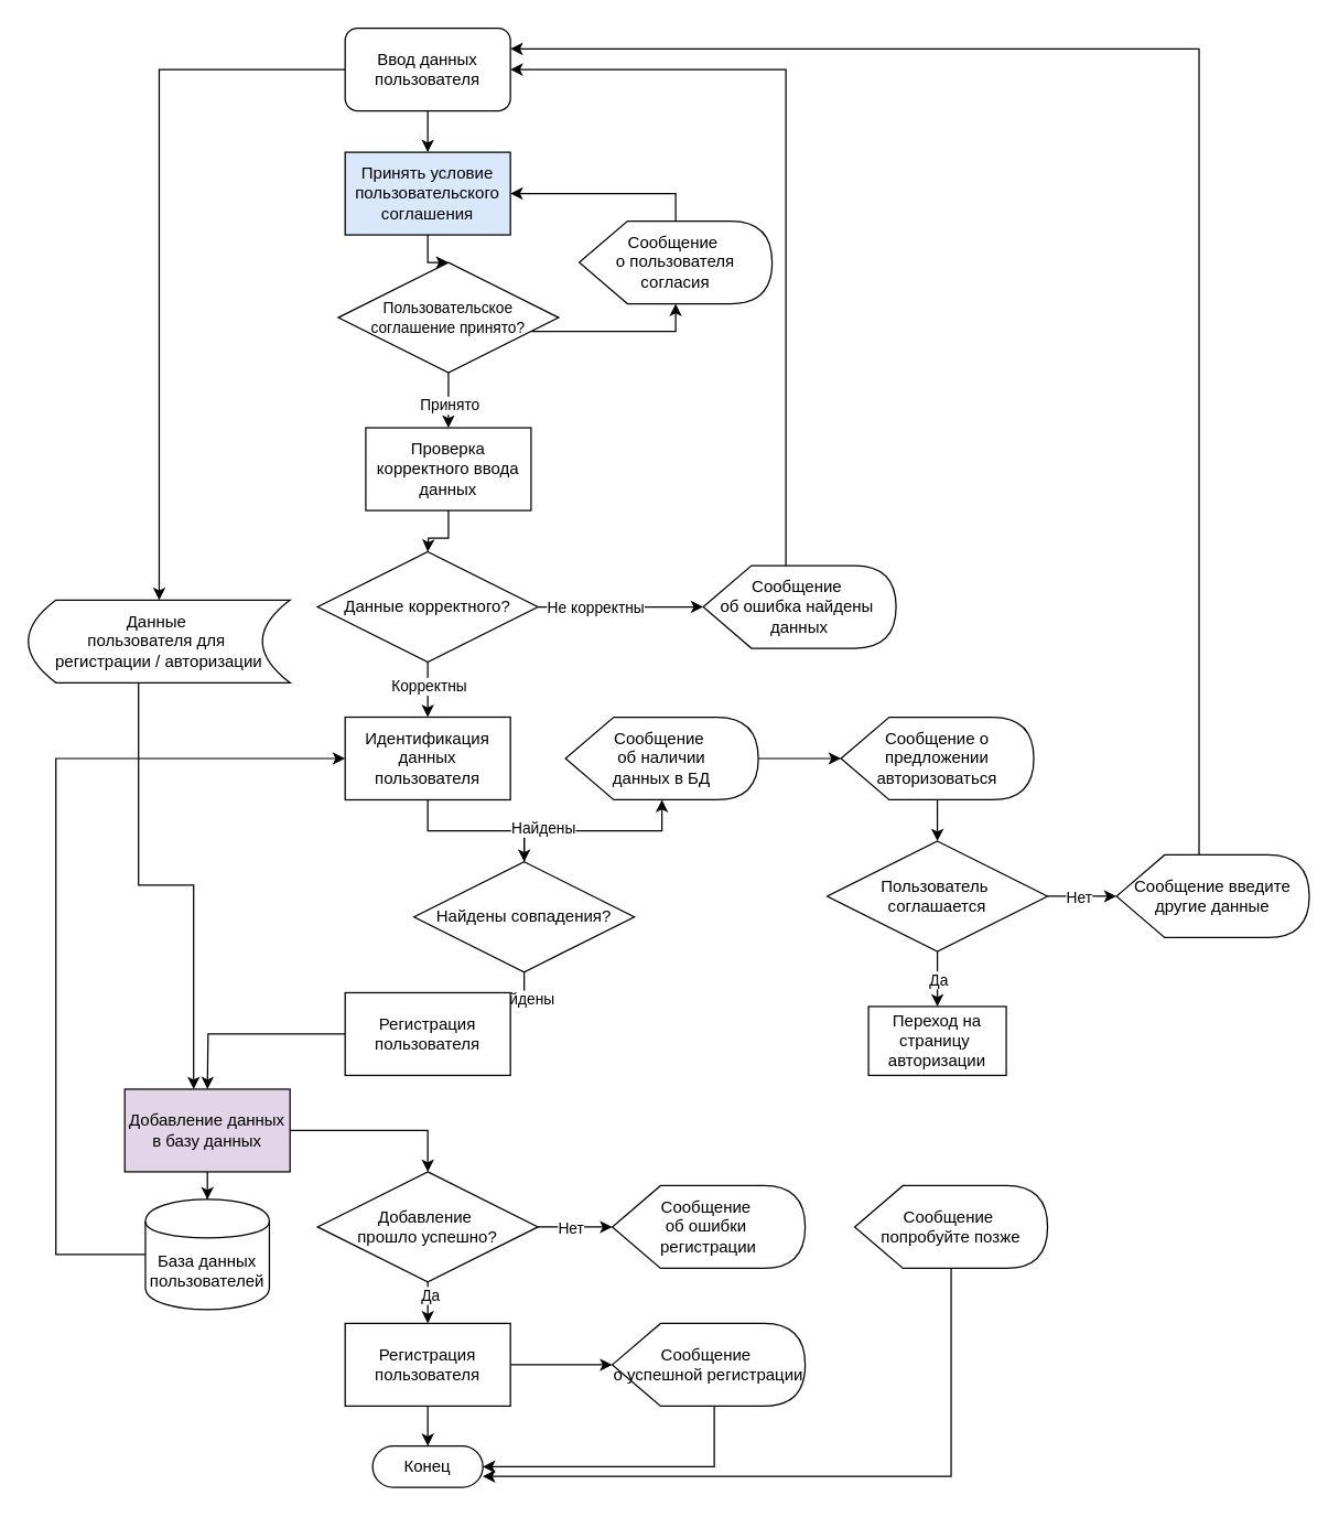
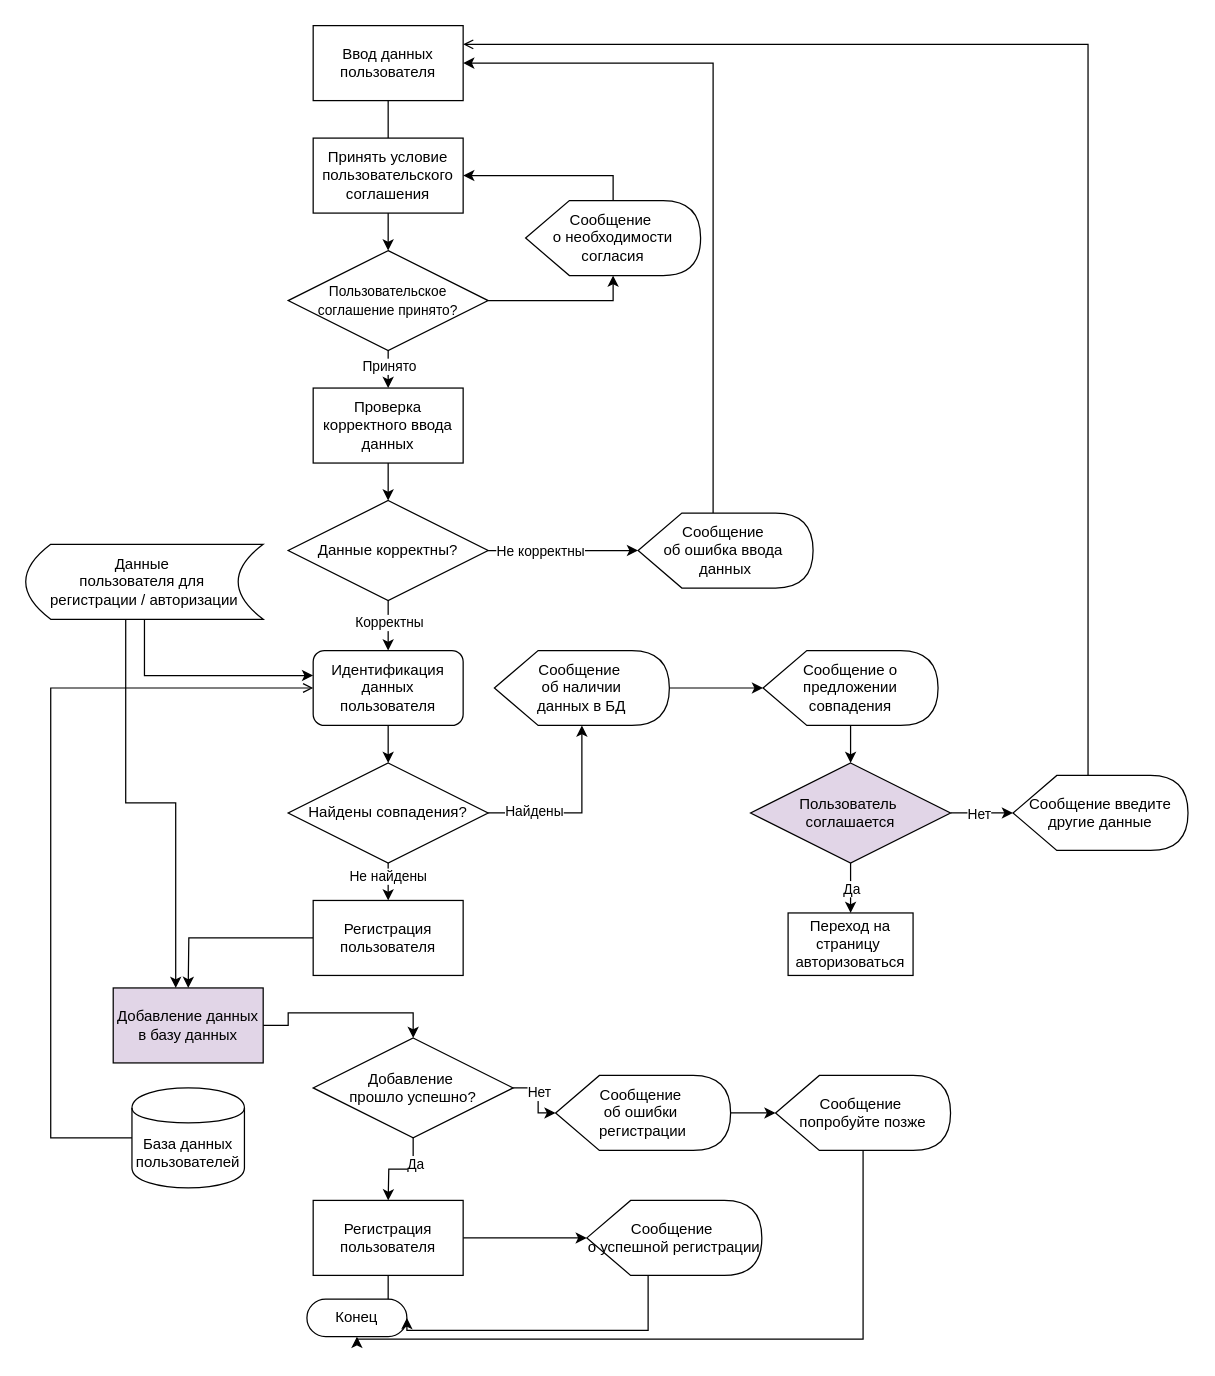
- <mxCell id="44" style="edgeStyle=orthogonalEdgeStyle;rounded=0;orthogonalLoop=1;jettySize=auto;html=1;entryX=1;entryY=0.25;entryDx=0;entryDy=0;" parent="1" source="45" target="4" edge="1"><mxGeometry relative="1" as="geometry"><Array as="points"><mxPoint x="870" y="35" /></Array></mxGeometry></mxCell>
+ <mxCell id="44" style="edgeStyle=orthogonalEdgeStyle;rounded=0;orthogonalLoop=1;jettySize=auto;html=1;entryX=1;entryY=0.25;entryDx=0;entryDy=0;endArrow=open;" parent="1" source="45" target="4" edge="1"><mxGeometry relative="1" as="geometry"><Array as="points"><mxPoint x="870" y="35" /></Array></mxGeometry></mxCell>
- <mxCell id="4" value="&lt;div&gt;Ввод данных&lt;/div&gt;&lt;div&gt;пользователя&lt;br&gt;&lt;/div&gt;" style="whiteSpace=wrap;html=1;rounded=1;" parent="1" vertex="1"><mxGeometry x="250" y="20" width="120" height="60" as="geometry" /></mxCell>
+ <mxCell id="4" value="&lt;div&gt;Ввод данных&lt;/div&gt;&lt;div&gt;пользователя&lt;br&gt;&lt;/div&gt;" style="rounded=0;whiteSpace=wrap;html=1;" parent="1" vertex="1"><mxGeometry x="250" y="20" width="120" height="60" as="geometry" /></mxCell>
- <mxCell id="2" style="edgeStyle=orthogonalEdgeStyle;rounded=0;orthogonalLoop=1;jettySize=auto;html=1;" parent="1" source="4" target="15" edge="1"><mxGeometry relative="1" as="geometry" /></mxCell>
+ <mxCell id="2" style="edgeStyle=orthogonalEdgeStyle;rounded=0;orthogonalLoop=1;jettySize=auto;html=1;endArrow=none;" parent="1" source="4" target="15" edge="1"><mxGeometry relative="1" as="geometry" /></mxCell>
- <mxCell id="15" value="Принять условие пользовательского соглашения" style="whiteSpace=wrap;html=1;fillColor=#dae8fc;" parent="1" vertex="1"><mxGeometry x="250" y="110" width="120" height="60" as="geometry" /></mxCell>
+ <mxCell id="15" value="Принять условие пользовательского соглашения" style="whiteSpace=wrap;html=1;" parent="1" vertex="1"><mxGeometry x="250" y="110" width="120" height="60" as="geometry" /></mxCell>
- <mxCell id="3" style="edgeStyle=orthogonalEdgeStyle;rounded=0;orthogonalLoop=1;jettySize=auto;html=1;" parent="1" source="4" target="24" edge="1"><mxGeometry relative="1" as="geometry" /></mxCell>
- <mxCell id="21" value="&lt;div&gt;Сообщение&amp;nbsp;&lt;/div&gt;о пользователя согласия " style="shape=display;whiteSpace=wrap;html=1;" parent="1" vertex="1"><mxGeometry x="420" y="160" width="140" height="60" as="geometry" /></mxCell>
+ <mxCell id="21" value="&lt;div&gt;Сообщение&amp;nbsp;&lt;/div&gt;о необходимости согласия " style="shape=display;whiteSpace=wrap;html=1;" parent="1" vertex="1"><mxGeometry x="420" y="160" width="140" height="60" as="geometry" /></mxCell>
- <mxCell id="19" value="&lt;font style=&quot;font-size: 11px;&quot;&gt;Пользовательское соглашение принято?&lt;/font&gt;" style="rhombus;whiteSpace=wrap;html=1;" parent="1" vertex="1"><mxGeometry x="245" y="190" width="160" height="80" as="geometry" /></mxCell>
+ <mxCell id="19" value="&lt;font style=&quot;font-size: 11px;&quot;&gt;Пользовательское соглашение принято?&lt;/font&gt;" style="rhombus;whiteSpace=wrap;html=1;" parent="1" vertex="1"><mxGeometry x="230" y="200" width="160" height="80" as="geometry" /></mxCell>
- <mxCell id="6" value="Проверка корректного ввода данных" style="rounded=0;whiteSpace=wrap;html=1;" parent="1" vertex="1"><mxGeometry x="265" y="310" width="120" height="60" as="geometry" /></mxCell>
+ <mxCell id="6" value="Проверка корректного ввода данных" style="rounded=0;whiteSpace=wrap;html=1;" parent="1" vertex="1"><mxGeometry x="250" y="310" width="120" height="60" as="geometry" /></mxCell>
- <mxCell id="11" value="Данные корректного?" style="rhombus;whiteSpace=wrap;html=1;" parent="1" vertex="1"><mxGeometry x="230" y="400" width="160" height="80" as="geometry" /></mxCell>
+ <mxCell id="11" value="Данные корректны?" style="rhombus;whiteSpace=wrap;html=1;" parent="1" vertex="1"><mxGeometry x="230" y="400" width="160" height="80" as="geometry" /></mxCell>
- <mxCell id="13" value="&lt;div&gt;Сообщение&amp;nbsp;&lt;/div&gt;&lt;div&gt;об ошибка найдены&amp;nbsp;&lt;/div&gt;&lt;div&gt;данных&lt;/div&gt;" style="shape=display;whiteSpace=wrap;html=1;" parent="1" vertex="1"><mxGeometry x="510" y="410" width="140" height="60" as="geometry" /></mxCell>
+ <mxCell id="13" value="&lt;div&gt;Сообщение&amp;nbsp;&lt;/div&gt;&lt;div&gt;об ошибка ввода&amp;nbsp;&lt;/div&gt;&lt;div&gt;данных&lt;/div&gt;" style="shape=display;whiteSpace=wrap;html=1;" parent="1" vertex="1"><mxGeometry x="510" y="410" width="140" height="60" as="geometry" /></mxCell>
+ <mxCell id="22" style="edgeStyle=orthogonalEdgeStyle;rounded=0;orthogonalLoop=1;jettySize=auto;html=1;" parent="1" source="24" target="26" edge="1"><mxGeometry relative="1" as="geometry"><Array as="points"><mxPoint x="115" y="540" /></Array></mxGeometry></mxCell>
- <mxCell id="27" style="edgeStyle=orthogonalEdgeStyle;rounded=0;orthogonalLoop=1;jettySize=auto;html=1;entryX=0;entryY=0.5;entryDx=0;entryDy=0;" parent="1" source="28" target="26" edge="1"><mxGeometry relative="1" as="geometry"><Array as="points"><mxPoint x="40" y="910" /><mxPoint x="40" y="550" /></Array></mxGeometry></mxCell>
+ <mxCell id="27" style="edgeStyle=orthogonalEdgeStyle;rounded=0;orthogonalLoop=1;jettySize=auto;html=1;entryX=0;entryY=0.5;entryDx=0;entryDy=0;endArrow=open;" parent="1" source="28" target="26" edge="1"><mxGeometry relative="1" as="geometry"><Array as="points"><mxPoint x="40" y="910" /><mxPoint x="40" y="550" /></Array></mxGeometry></mxCell>
- <mxCell id="26" value="&lt;div&gt;Идентификация&lt;/div&gt;&lt;div&gt;данных пользователя&lt;br&gt;&lt;/div&gt;" style="rounded=0;whiteSpace=wrap;html=1;" parent="1" vertex="1"><mxGeometry x="250" y="520" width="120" height="60" as="geometry" /></mxCell>
+ <mxCell id="26" value="&lt;div&gt;Идентификация&lt;/div&gt;&lt;div&gt;данных пользователя&lt;br&gt;&lt;/div&gt;" style="whiteSpace=wrap;html=1;rounded=1;" parent="1" vertex="1"><mxGeometry x="250" y="520" width="120" height="60" as="geometry" /></mxCell>
- <mxCell id="35" value="&lt;div&gt;Сообщение&amp;nbsp;&lt;/div&gt;&lt;div&gt;об наличии &lt;br&gt;&lt;/div&gt;&lt;div&gt;данных в БД&lt;br&gt;&lt;/div&gt;" style="shape=display;whiteSpace=wrap;html=1;" parent="1" vertex="1"><mxGeometry x="410" y="520" width="140" height="60" as="geometry" /></mxCell>
+ <mxCell id="35" value="&lt;div&gt;Сообщение&amp;nbsp;&lt;/div&gt;&lt;div&gt;об наличии &lt;br&gt;&lt;/div&gt;&lt;div&gt;данных в БД&lt;br&gt;&lt;/div&gt;" style="shape=display;whiteSpace=wrap;html=1;" parent="1" vertex="1"><mxGeometry x="395" y="520" width="140" height="60" as="geometry" /></mxCell>
- <mxCell id="37" value="Сообщение о предложении авторизоваться" style="shape=display;whiteSpace=wrap;html=1;" parent="1" vertex="1"><mxGeometry x="610" y="520" width="140" height="60" as="geometry" /></mxCell>
+ <mxCell id="37" value="Сообщение о предложении совпадения" style="shape=display;whiteSpace=wrap;html=1;" parent="1" vertex="1"><mxGeometry x="610" y="520" width="140" height="60" as="geometry" /></mxCell>
- <mxCell id="42" value="&lt;div&gt;Пользователь&amp;nbsp;&lt;/div&gt;&lt;div&gt;соглашается&lt;/div&gt;" style="rhombus;whiteSpace=wrap;html=1;" parent="1" vertex="1"><mxGeometry x="600" y="610" width="160" height="80" as="geometry" /></mxCell>
+ <mxCell id="42" value="&lt;div&gt;Пользователь&amp;nbsp;&lt;/div&gt;&lt;div&gt;соглашается&lt;/div&gt;" style="rhombus;whiteSpace=wrap;html=1;fillColor=#e1d5e7;" parent="1" vertex="1"><mxGeometry x="600" y="610" width="160" height="80" as="geometry" /></mxCell>
- <mxCell id="33" value="Найдены совпадения?" style="rhombus;whiteSpace=wrap;html=1;" parent="1" vertex="1"><mxGeometry x="300" y="625" width="160" height="80" as="geometry" /></mxCell>
+ <mxCell id="33" value="Найдены совпадения?" style="rhombus;whiteSpace=wrap;html=1;" parent="1" vertex="1"><mxGeometry x="230" y="610" width="160" height="80" as="geometry" /></mxCell>
- <mxCell id="43" value="Переход на страницу&amp;nbsp; авторизации" style="html=1;dashed=0;whiteSpace=wrap;" parent="1" vertex="1"><mxGeometry x="630" y="730" width="100" height="50" as="geometry" /></mxCell>
+ <mxCell id="43" value="Переход на страницу&amp;nbsp; авторизоваться" style="html=1;dashed=0;whiteSpace=wrap;" parent="1" vertex="1"><mxGeometry x="630" y="730" width="100" height="50" as="geometry" /></mxCell>
- <mxCell id="48" style="edgeStyle=orthogonalEdgeStyle;rounded=0;orthogonalLoop=1;jettySize=auto;html=1;entryX=0.5;entryY=0;entryDx=0;entryDy=0;" parent="1" source="50" target="28" edge="1"><mxGeometry relative="1" as="geometry" /></mxCell>
- <mxCell id="55" value="&lt;div&gt;Добавление&amp;nbsp;&lt;/div&gt;&lt;div&gt;прошло успешно?&lt;/div&gt;" style="rhombus;whiteSpace=wrap;html=1;" parent="1" vertex="1"><mxGeometry x="230" y="850" width="160" height="80" as="geometry" /></mxCell>
+ <mxCell id="55" value="&lt;div&gt;Добавление&amp;nbsp;&lt;/div&gt;&lt;div&gt;прошло успешно?&lt;/div&gt;" style="rhombus;whiteSpace=wrap;html=1;" parent="1" vertex="1"><mxGeometry x="250" y="830" width="160" height="80" as="geometry" /></mxCell>
+ <mxCell id="61" value="" style="edgeStyle=orthogonalEdgeStyle;rounded=0;orthogonalLoop=1;jettySize=auto;html=1;" edge="1" parent="1" source="62" target="65"><mxGeometry relative="1" as="geometry" /></mxCell>
- <mxCell id="59" value="&lt;div&gt;Сообщение&amp;nbsp;&lt;/div&gt;&lt;div&gt;о успешной регистрации&lt;/div&gt;" style="shape=display;whiteSpace=wrap;html=1;" parent="1" vertex="1"><mxGeometry x="444" y="960" width="140" height="60" as="geometry" /></mxCell>
+ <mxCell id="59" value="&lt;div&gt;Сообщение&amp;nbsp;&lt;/div&gt;&lt;div&gt;о успешной регистрации&lt;/div&gt;" style="shape=display;whiteSpace=wrap;html=1;" parent="1" vertex="1"><mxGeometry x="469" y="960" width="140" height="60" as="geometry" /></mxCell>
- <mxCell id="60" value="Конец" style="html=1;dashed=0;whiteSpace=wrap;shape=mxgraph.dfd.start" parent="1" vertex="1"><mxGeometry x="270" y="1049" width="80" height="30" as="geometry" /></mxCell>
+ <mxCell id="60" value="Конец" style="html=1;dashed=0;whiteSpace=wrap;shape=mxgraph.dfd.start" parent="1" vertex="1"><mxGeometry x="245" y="1039" width="80" height="30" as="geometry" /></mxCell>
